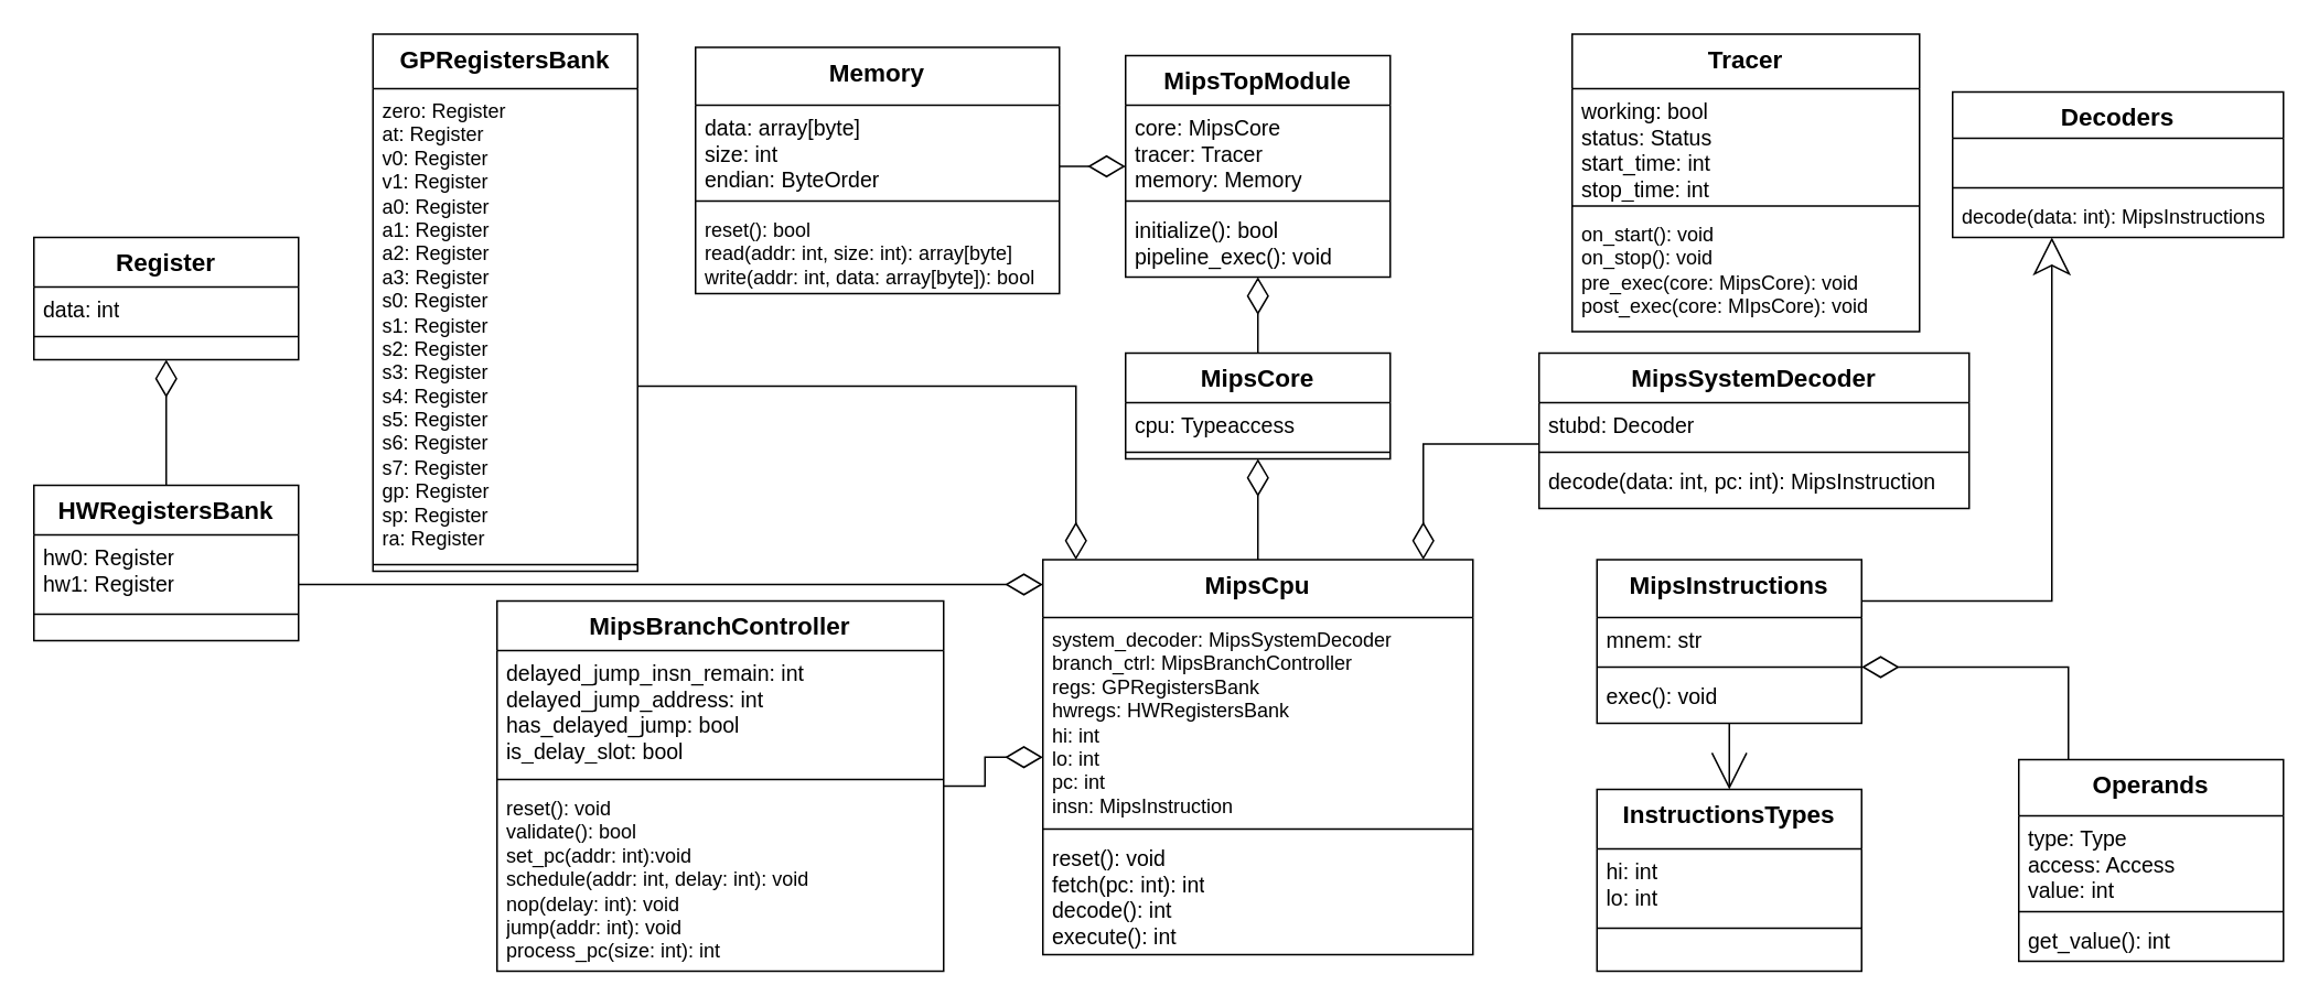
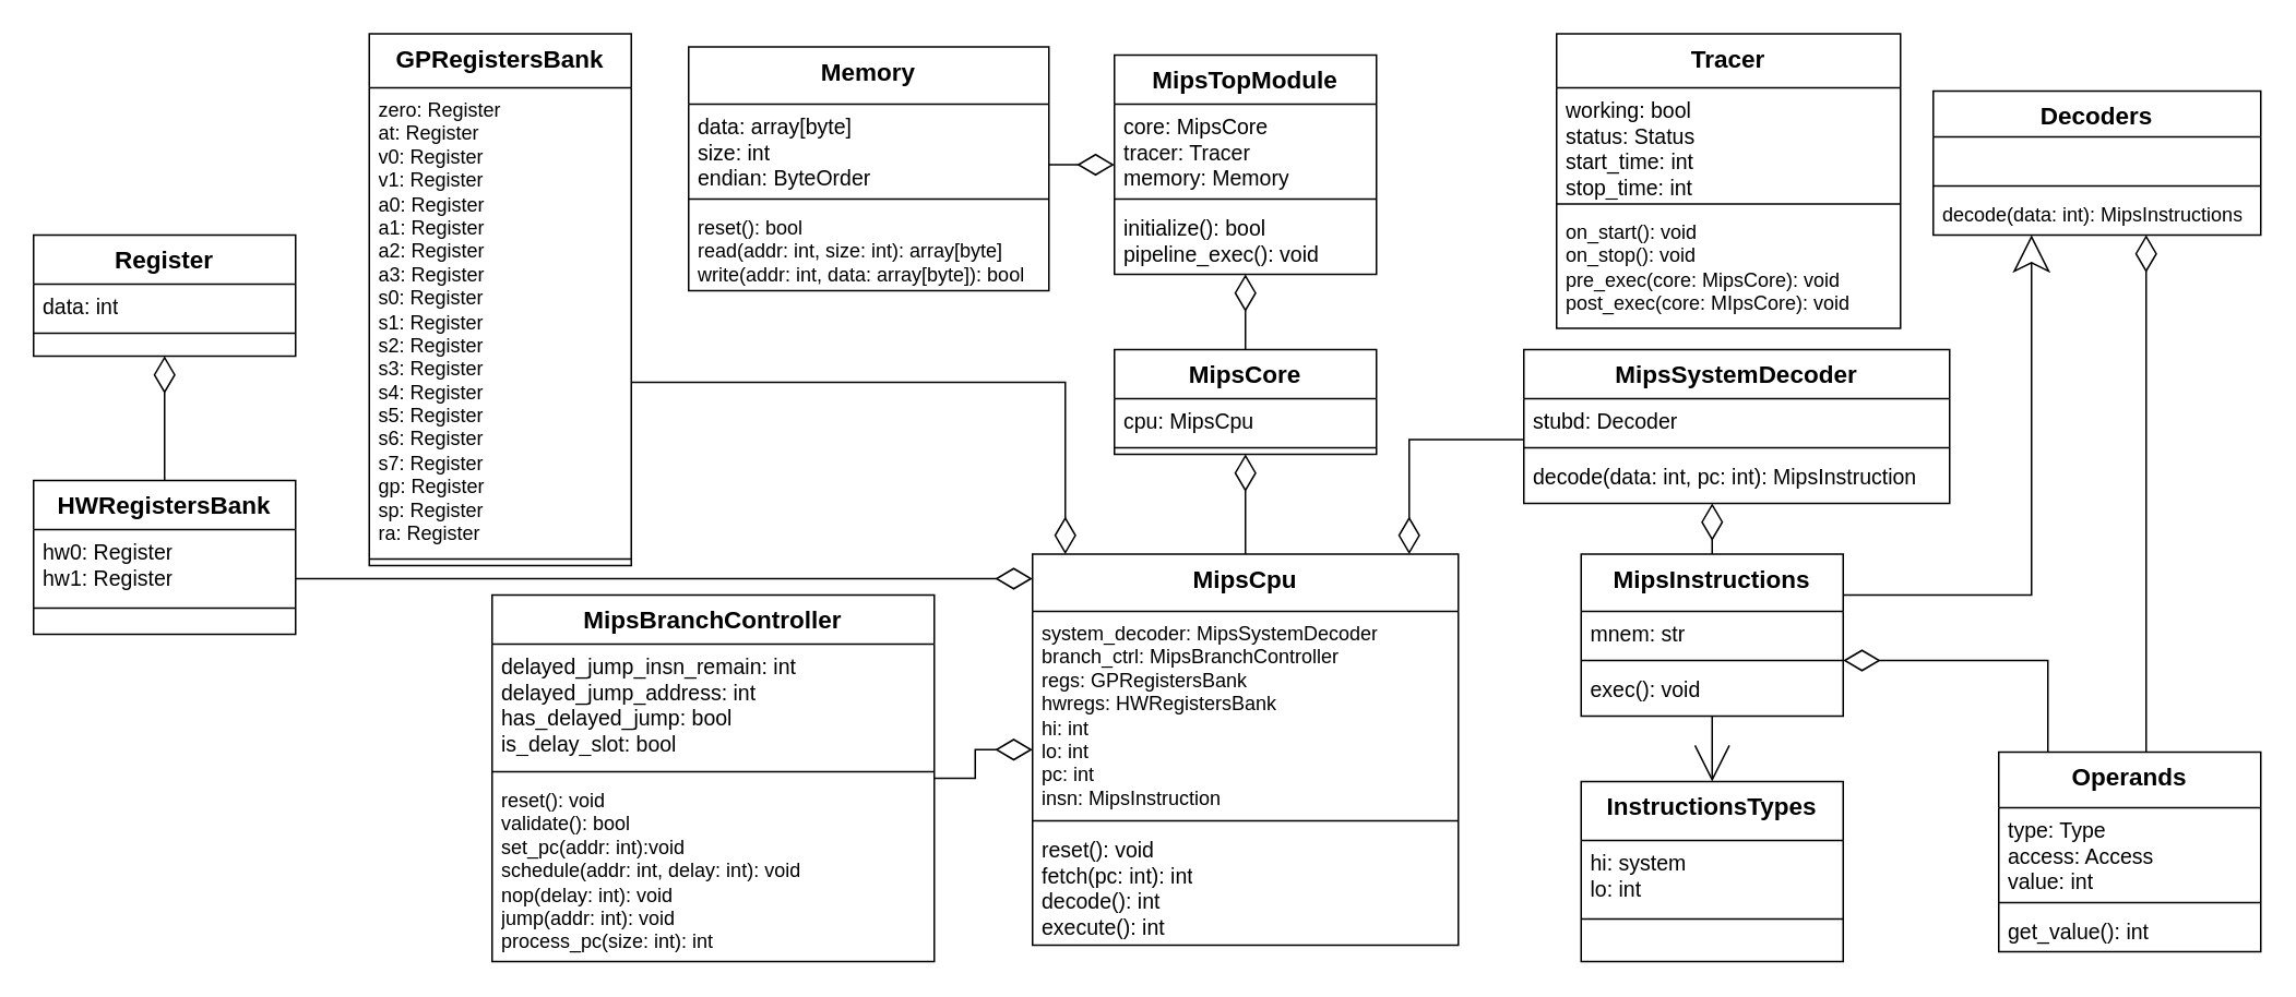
- <mxCell id="8" value="cpu: Typeaccess" style="text;strokeColor=none;fillColor=none;align=left;verticalAlign=top;spacingLeft=4;spacingRight=4;overflow=hidden;rotatable=0;points=[[0,0.5],[1,0.5]];portConstraint=eastwest;whiteSpace=wrap;html=1;fontSize=13;" parent="7" vertex="1"><mxGeometry y="30" width="160" height="26" as="geometry" /></mxCell>
+ <mxCell id="8" value="cpu: MipsCpu" style="text;strokeColor=none;fillColor=none;align=left;verticalAlign=top;spacingLeft=4;spacingRight=4;overflow=hidden;rotatable=0;points=[[0,0.5],[1,0.5]];portConstraint=eastwest;whiteSpace=wrap;html=1;fontSize=13;" parent="7" vertex="1"><mxGeometry y="30" width="160" height="26" as="geometry" /></mxCell>
+ <mxCell id="49" style="edgeStyle=orthogonalEdgeStyle;rounded=0;orthogonalLoop=1;jettySize=auto;html=1;endArrow=diamondThin;endFill=0;endSize=20;fontSize=13;" parent="1" source="51" target="45" edge="1"><mxGeometry relative="1" as="geometry"><Array as="points"><mxPoint x="1310" y="383" /><mxPoint x="1310" y="383" /></Array></mxGeometry></mxCell>
+ <mxCell id="36" style="edgeStyle=orthogonalEdgeStyle;rounded=0;orthogonalLoop=1;jettySize=auto;html=1;endArrow=diamondThin;endFill=0;endSize=20;fontSize=13;" parent="1" source="37" target="31" edge="1"><mxGeometry relative="1" as="geometry"><Array as="points"><mxPoint x="1045" y="373" /><mxPoint x="1045" y="373" /></Array></mxGeometry></mxCell>
- <mxCell id="42" value="hi: int&lt;br style=&quot;font-size: 13px;&quot;&gt;lo: int" style="text;strokeColor=none;fillColor=none;align=left;verticalAlign=top;spacingLeft=4;spacingRight=4;overflow=hidden;rotatable=0;points=[[0,0.5],[1,0.5]];portConstraint=eastwest;whiteSpace=wrap;html=1;fontSize=13;" parent="41" vertex="1"><mxGeometry y="36" width="160" height="44" as="geometry" /></mxCell>
+ <mxCell id="42" value="hi: system&lt;br style=&quot;font-size: 13px;&quot;&gt;lo: int" style="text;strokeColor=none;fillColor=none;align=left;verticalAlign=top;spacingLeft=4;spacingRight=4;overflow=hidden;rotatable=0;points=[[0,0.5],[1,0.5]];portConstraint=eastwest;whiteSpace=wrap;html=1;fontSize=13;" parent="41" vertex="1"><mxGeometry y="36" width="160" height="44" as="geometry" /></mxCell>
